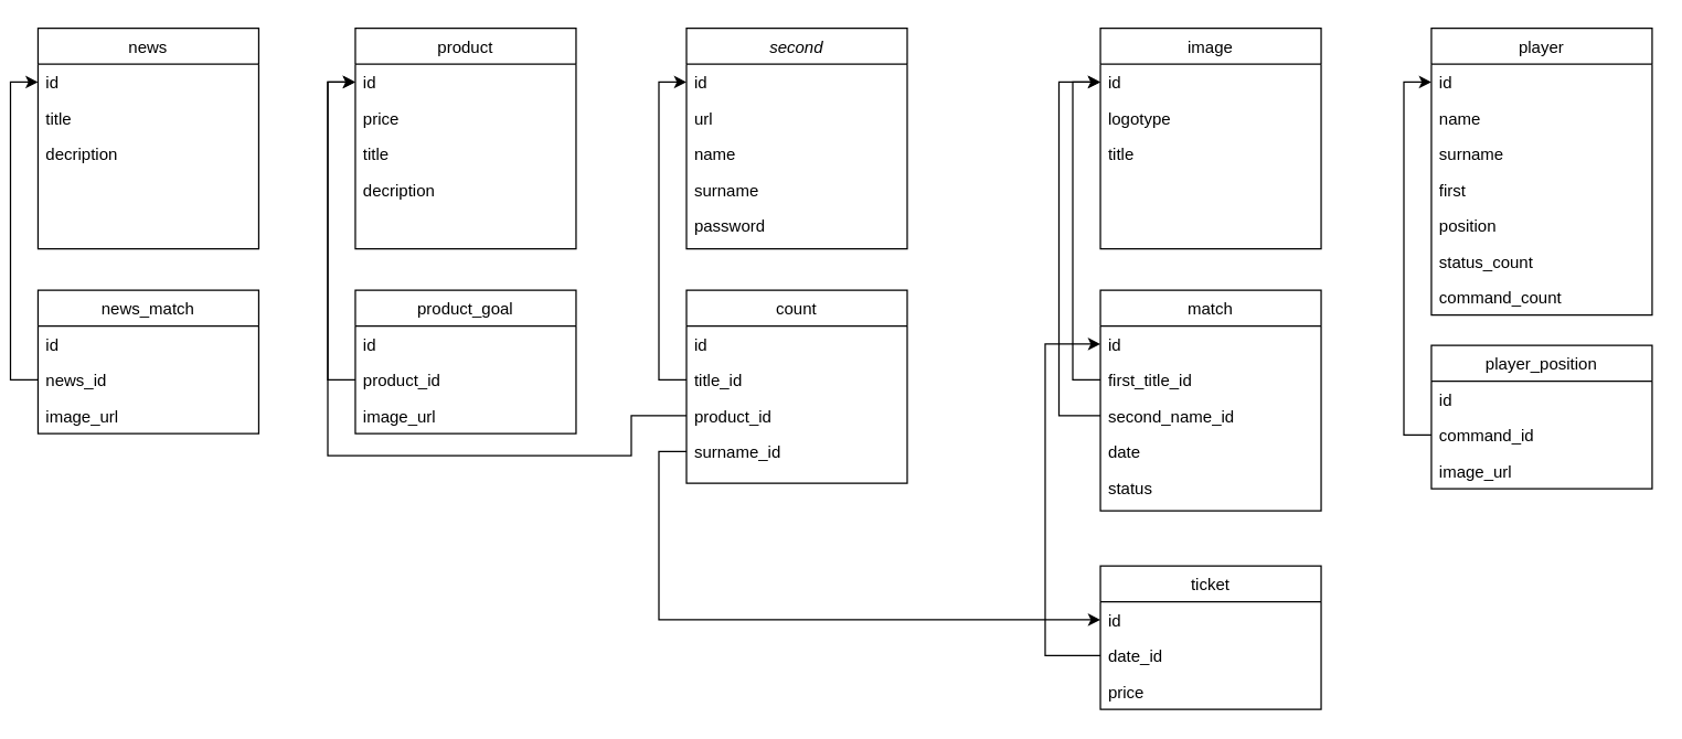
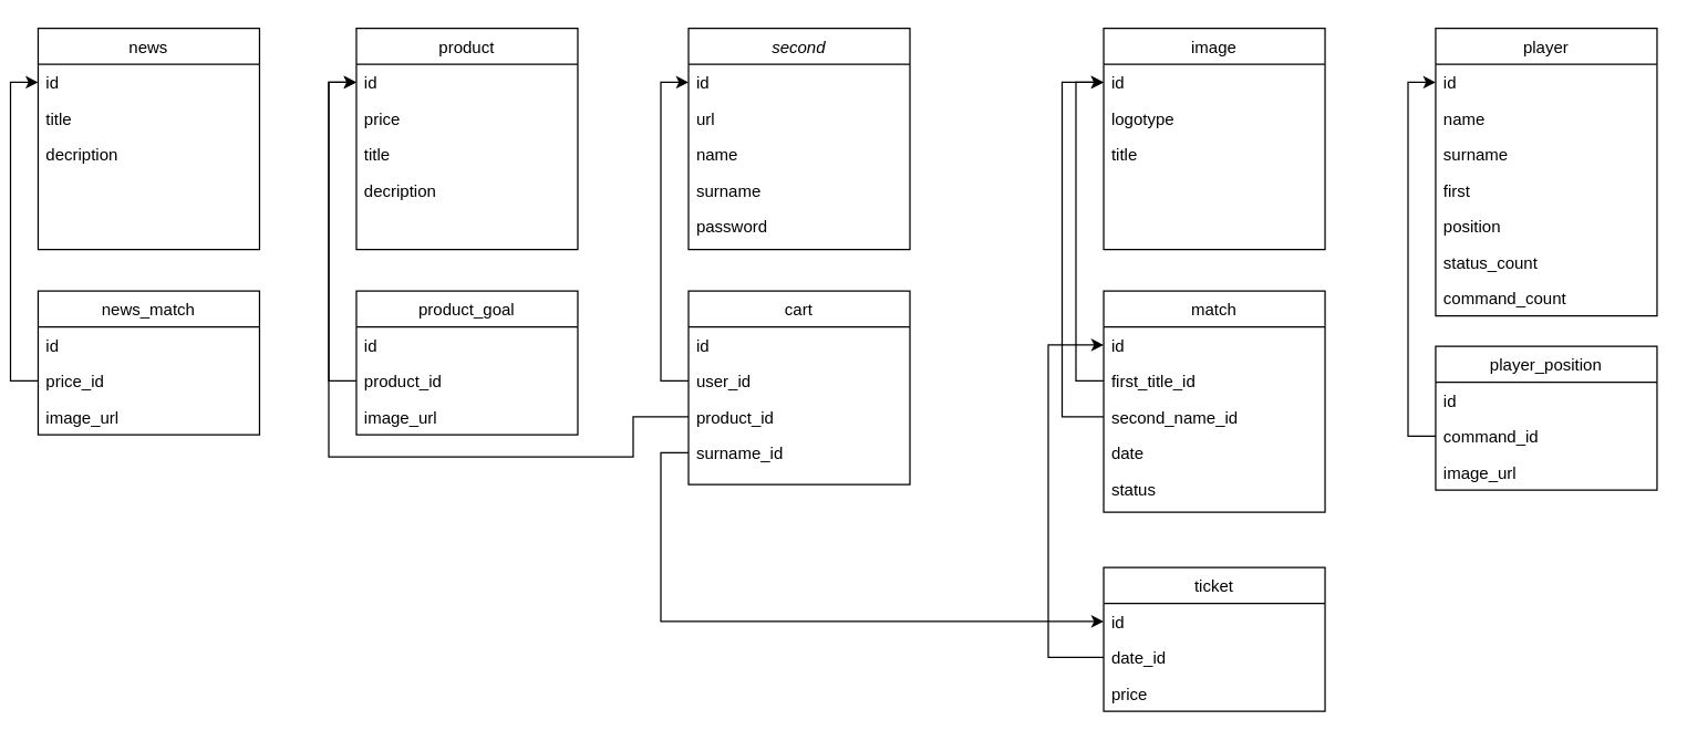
- <mxCell id="8" value="count" style="swimlane;fontStyle=0;align=center;verticalAlign=top;childLayout=stackLayout;horizontal=1;startSize=26;horizontalStack=0;resizeParent=1;resizeLast=0;collapsible=1;marginBottom=0;rounded=0;shadow=0;strokeWidth=1;" parent="1" vertex="1"><mxGeometry x="491" y="210" width="160" height="140" as="geometry"><mxRectangle x="550" y="140" width="160" height="26" as="alternateBounds" /></mxGeometry></mxCell>
+ <mxCell id="8" value="cart" style="swimlane;fontStyle=0;align=center;verticalAlign=top;childLayout=stackLayout;horizontal=1;startSize=26;horizontalStack=0;resizeParent=1;resizeLast=0;collapsible=1;marginBottom=0;rounded=0;shadow=0;strokeWidth=1;" parent="1" vertex="1"><mxGeometry x="491" y="210" width="160" height="140" as="geometry"><mxRectangle x="550" y="140" width="160" height="26" as="alternateBounds" /></mxGeometry></mxCell>
- <mxCell id="62" value="news_id" style="text;align=left;verticalAlign=top;spacingLeft=4;spacingRight=4;overflow=hidden;rotatable=0;points=[[0,0.5],[1,0.5]];portConstraint=eastwest;rounded=0;shadow=0;html=0;" parent="60" vertex="1"><mxGeometry y="52" width="160" height="26" as="geometry" /></mxCell>
+ <mxCell id="62" value="price_id" style="text;align=left;verticalAlign=top;spacingLeft=4;spacingRight=4;overflow=hidden;rotatable=0;points=[[0,0.5],[1,0.5]];portConstraint=eastwest;rounded=0;shadow=0;html=0;" parent="60" vertex="1"><mxGeometry y="52" width="160" height="26" as="geometry" /></mxCell>
- <mxCell id="10" value="title_id" style="text;align=left;verticalAlign=top;spacingLeft=4;spacingRight=4;overflow=hidden;rotatable=0;points=[[0,0.5],[1,0.5]];portConstraint=eastwest;rounded=0;shadow=0;html=0;" parent="8" vertex="1"><mxGeometry y="52" width="160" height="26" as="geometry" /></mxCell>
+ <mxCell id="10" value="user_id" style="text;align=left;verticalAlign=top;spacingLeft=4;spacingRight=4;overflow=hidden;rotatable=0;points=[[0,0.5],[1,0.5]];portConstraint=eastwest;rounded=0;shadow=0;html=0;" parent="8" vertex="1"><mxGeometry y="52" width="160" height="26" as="geometry" /></mxCell>
